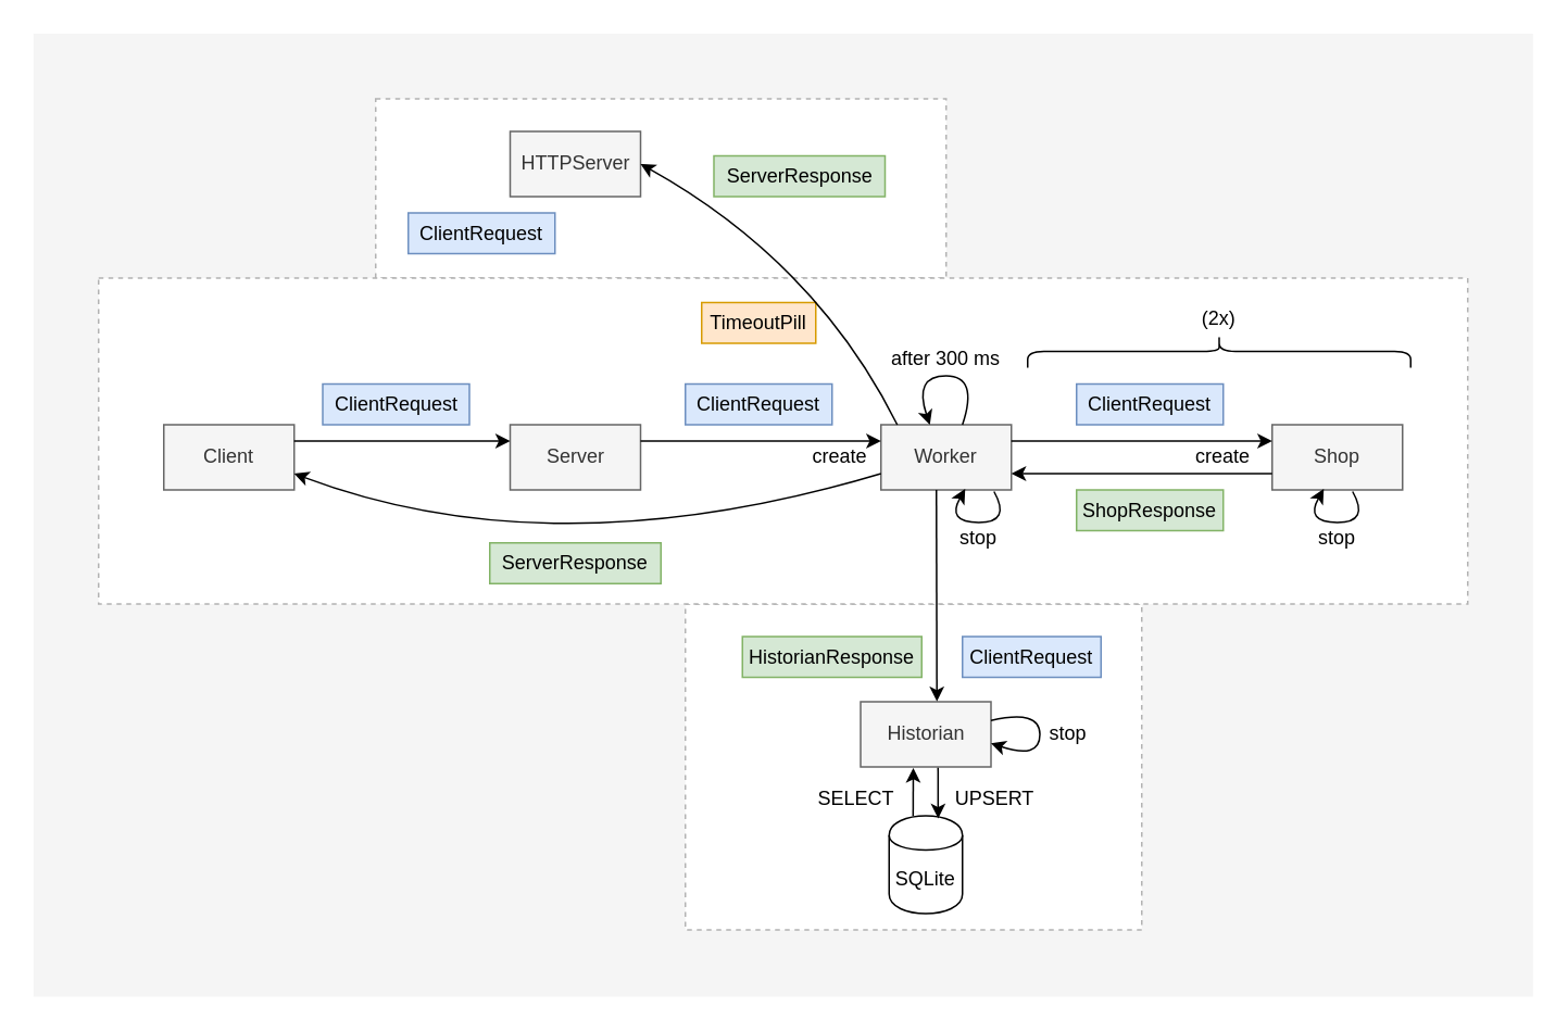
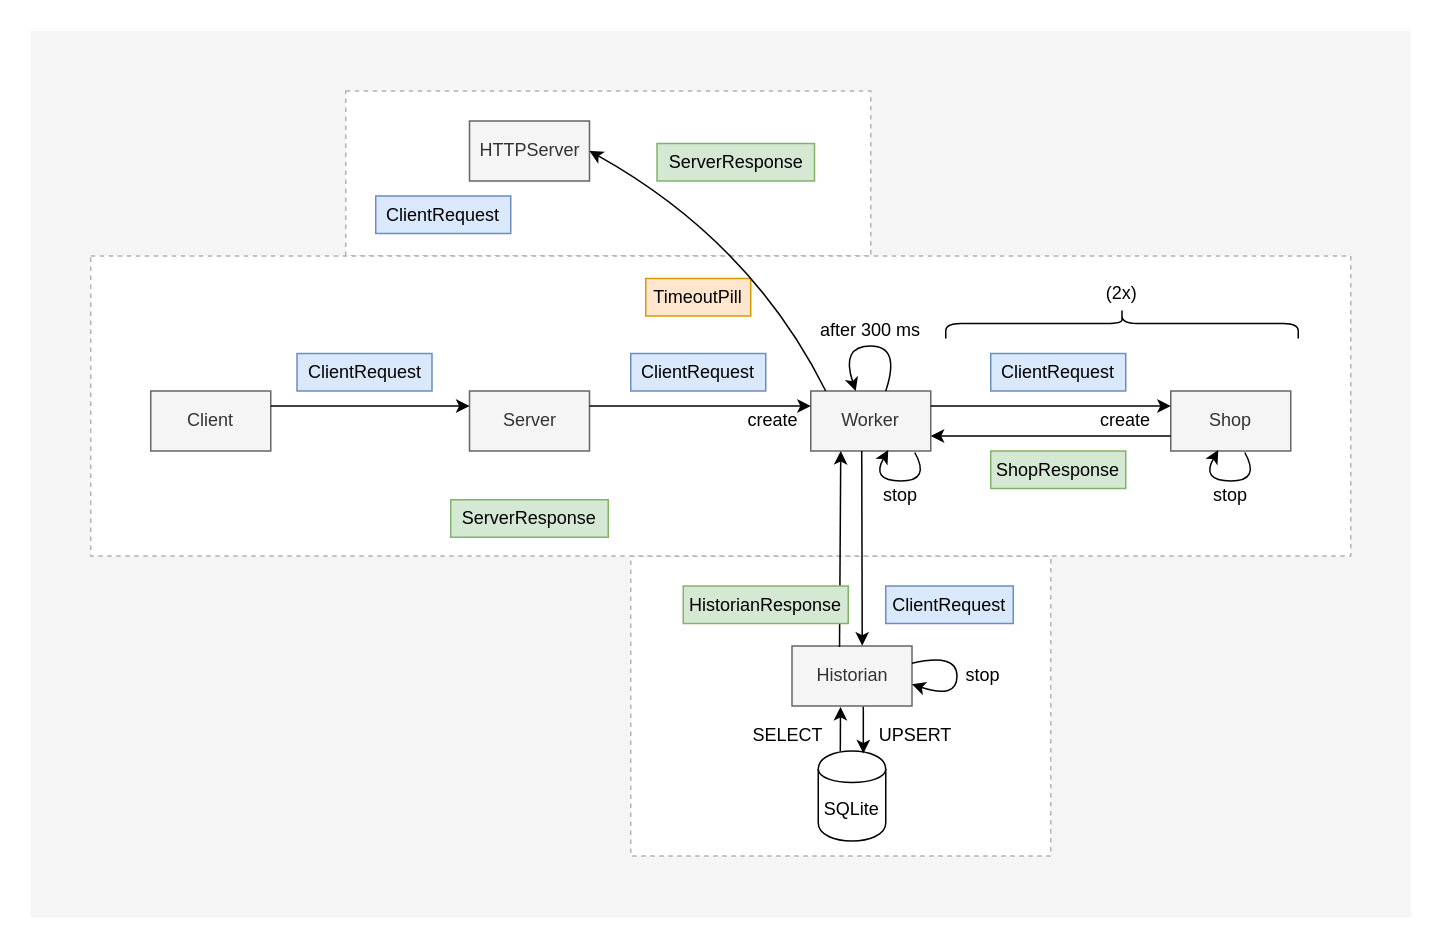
- <mxCell id="27" value="" style="curved=1;endArrow=classic;html=1;exitX=0;exitY=0.75;exitDx=0;exitDy=0;entryX=1;entryY=0.75;entryDx=0;entryDy=0;" edge="1" parent="1" source="13" target="7"><mxGeometry width="50" height="50" relative="1" as="geometry"><mxPoint x="370" y="370" as="sourcePoint" /><mxPoint x="420" y="320" as="targetPoint" /><Array as="points"><mxPoint x="340" y="350" /></Array></mxGeometry></mxCell>
+ <mxCell id="30" value="" style="endArrow=classic;html=1;exitX=0.396;exitY=0.017;exitDx=0;exitDy=0;entryX=0.25;entryY=1;entryDx=0;entryDy=0;exitPerimeter=0;" edge="1" parent="1" source="8" target="13"><mxGeometry width="50" height="50" relative="1" as="geometry"><mxPoint x="590" y="310" as="sourcePoint" /><mxPoint x="590" y="420" as="targetPoint" /></mxGeometry></mxCell>
